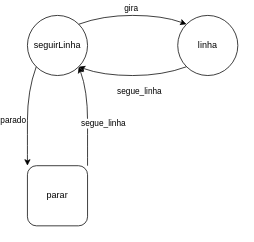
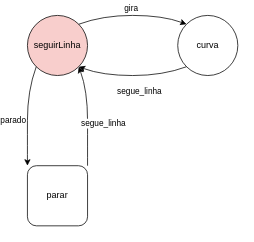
- <mxCell id="2" value="seguirLinha" style="ellipse;whiteSpace=wrap;html=1;aspect=fixed;" vertex="1" parent="1"><mxGeometry x="20" y="20" width="80" height="80" as="geometry" /></mxCell>
+ <mxCell id="2" value="seguirLinha" style="ellipse;whiteSpace=wrap;html=1;aspect=fixed;fillColor=#f8cecc;" vertex="1" parent="1"><mxGeometry x="20" y="20" width="80" height="80" as="geometry" /></mxCell>
- <mxCell id="3" value="linha" style="ellipse;whiteSpace=wrap;html=1;aspect=fixed;" vertex="1" parent="1"><mxGeometry x="220" y="20" width="80" height="80" as="geometry" /></mxCell>
+ <mxCell id="3" value="curva" style="ellipse;whiteSpace=wrap;html=1;aspect=fixed;" vertex="1" parent="1"><mxGeometry x="220" y="20" width="80" height="80" as="geometry" /></mxCell>
